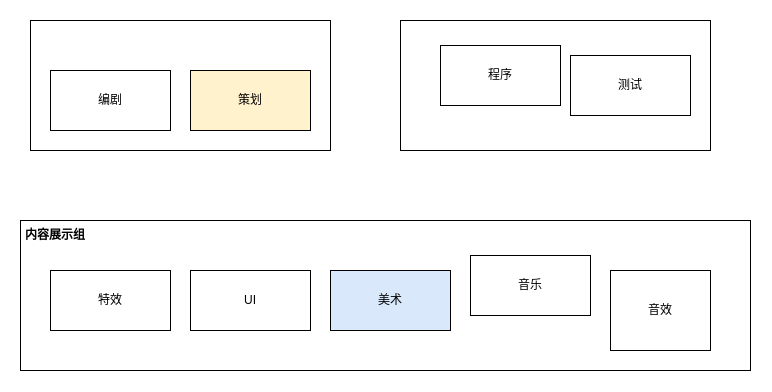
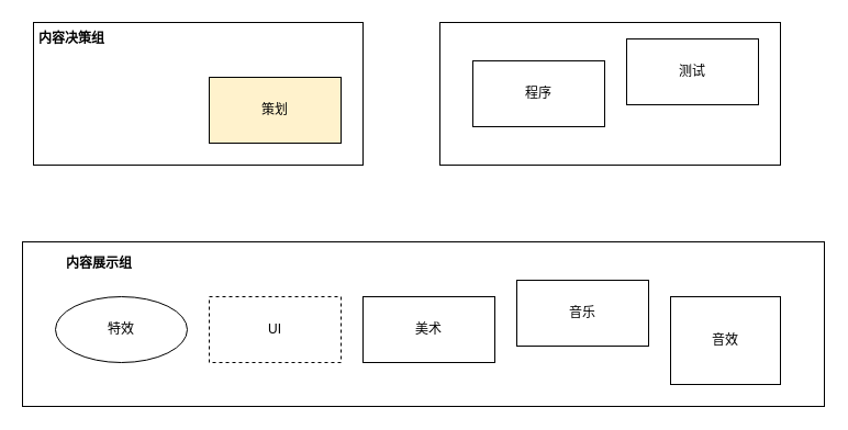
+ <mxCell id="14" value="内容决策组" style="text;html=1;strokeColor=none;fillColor=none;align=center;verticalAlign=middle;whiteSpace=wrap;rounded=0;fontStyle=1" vertex="1" parent="10"><mxGeometry width="70" height="30" as="geometry" /></mxCell>
- <mxCell id="17" value="程序" style="rounded=0;whiteSpace=wrap;html=1;" vertex="1" parent="15"><mxGeometry x="40" y="25" width="120" height="60" as="geometry" /></mxCell>
+ <mxCell id="17" value="程序" style="rounded=0;whiteSpace=wrap;html=1;" vertex="1" parent="15"><mxGeometry x="30" y="35" width="120" height="60" as="geometry" /></mxCell>
- <mxCell id="18" value="测试" style="rounded=0;whiteSpace=wrap;html=1;" vertex="1" parent="15"><mxGeometry x="170" y="35" width="120" height="60" as="geometry" /></mxCell>
+ <mxCell id="18" value="测试" style="rounded=0;whiteSpace=wrap;html=1;" vertex="1" parent="15"><mxGeometry x="170" y="15" width="120" height="60" as="geometry" /></mxCell>
- <mxCell id="12" value="编剧" style="rounded=0;whiteSpace=wrap;html=1;" vertex="1" parent="10"><mxGeometry x="20" y="50" width="120" height="60" as="geometry" /></mxCell>
- <mxCell id="9" value="内容展示组" style="text;html=1;strokeColor=none;fillColor=none;align=center;verticalAlign=middle;whiteSpace=wrap;rounded=0;fontStyle=1" vertex="1" parent="2"><mxGeometry width="70" height="30" as="geometry" /></mxCell>
+ <mxCell id="9" value="内容展示组" style="text;html=1;strokeColor=none;fillColor=none;align=center;verticalAlign=middle;whiteSpace=wrap;rounded=0;fontStyle=1" vertex="1" parent="2"><mxGeometry x="35" y="5" width="70" height="30" as="geometry" /></mxCell>
- <mxCell id="8" value="特效" style="rounded=0;whiteSpace=wrap;html=1;" vertex="1" parent="2"><mxGeometry x="30" y="50" width="120" height="60" as="geometry" /></mxCell>
+ <mxCell id="8" value="特效" style="ellipse;whiteSpace=wrap;html=1;" vertex="1" parent="2"><mxGeometry x="30" y="50" width="120" height="60" as="geometry" /></mxCell>
- <mxCell id="7" value="UI" style="rounded=0;whiteSpace=wrap;html=1;" vertex="1" parent="2"><mxGeometry x="170" y="50" width="120" height="60" as="geometry" /></mxCell>
+ <mxCell id="7" value="UI" style="rounded=0;whiteSpace=wrap;html=1;dashed=1;" vertex="1" parent="2"><mxGeometry x="170" y="50" width="120" height="60" as="geometry" /></mxCell>
- <mxCell id="4" value="美术" style="rounded=0;whiteSpace=wrap;html=1;fillColor=#dae8fc;" vertex="1" parent="2"><mxGeometry x="310" y="50" width="120" height="60" as="geometry" /></mxCell>
+ <mxCell id="4" value="美术" style="rounded=0;whiteSpace=wrap;html=1;" vertex="1" parent="2"><mxGeometry x="310" y="50" width="120" height="60" as="geometry" /></mxCell>
